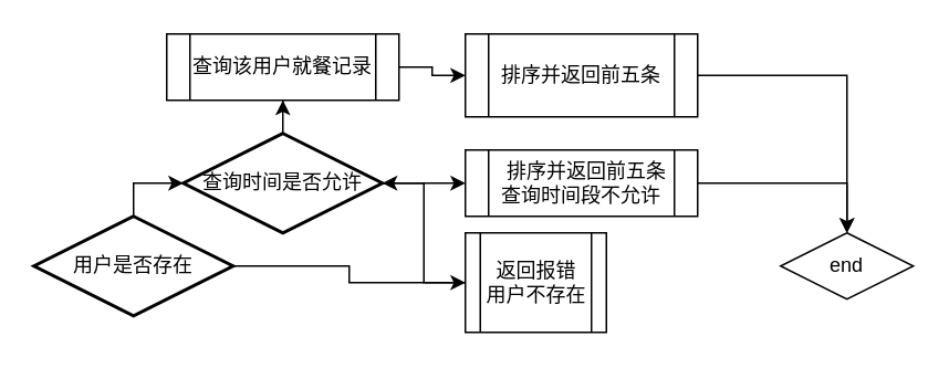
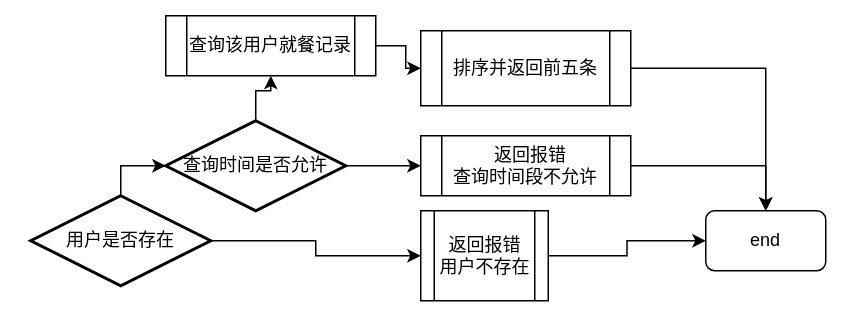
- <mxCell id="9" value="查询该用户就餐记录" style="shape=process;whiteSpace=wrap;html=1;backgroundOutline=1;" vertex="1" parent="1"><mxGeometry x="100" y="20" width="140" height="40" as="geometry" /></mxCell>
+ <mxCell id="9" value="查询该用户就餐记录" style="shape=process;whiteSpace=wrap;html=1;backgroundOutline=1;" vertex="1" parent="1"><mxGeometry x="110" y="10" width="140" height="40" as="geometry" /></mxCell>
- <mxCell id="13" value="&amp;nbsp; 排序并返回前五条&lt;div&gt;查询时间段不允许&lt;/div&gt;" style="shape=process;whiteSpace=wrap;html=1;backgroundOutline=1;" vertex="1" parent="1"><mxGeometry x="280" y="90" width="140" height="40" as="geometry" /></mxCell>
+ <mxCell id="13" value="&amp;nbsp; 返回报错&lt;div&gt;查询时间段不允许&lt;/div&gt;" style="shape=process;whiteSpace=wrap;html=1;backgroundOutline=1;" vertex="1" parent="1"><mxGeometry x="280" y="90" width="140" height="40" as="geometry" /></mxCell>
- <mxCell id="2" style="edgeStyle=orthogonalEdgeStyle;rounded=0;orthogonalLoop=1;jettySize=auto;html=1;" edge="1" parent="1" source="15" target="6"><mxGeometry relative="1" as="geometry"><mxPoint x="520" y="160" as="targetPoint" /></mxGeometry></mxCell>
+ <mxCell id="2" style="edgeStyle=orthogonalEdgeStyle;rounded=0;orthogonalLoop=1;jettySize=auto;html=1;entryX=0;entryY=0.5;entryDx=0;entryDy=0;" edge="1" parent="1" source="15" target="16"><mxGeometry relative="1" as="geometry"><mxPoint x="520" y="160" as="targetPoint" /></mxGeometry></mxCell>
- <mxCell id="16" value="end" style="rhombus;whiteSpace=wrap;html=1;" vertex="1" parent="1"><mxGeometry x="470" y="140" width="80" height="40" as="geometry" /></mxCell>
+ <mxCell id="16" value="end" style="rounded=1;whiteSpace=wrap;html=1;" vertex="1" parent="1"><mxGeometry x="470" y="140" width="80" height="40" as="geometry" /></mxCell>
